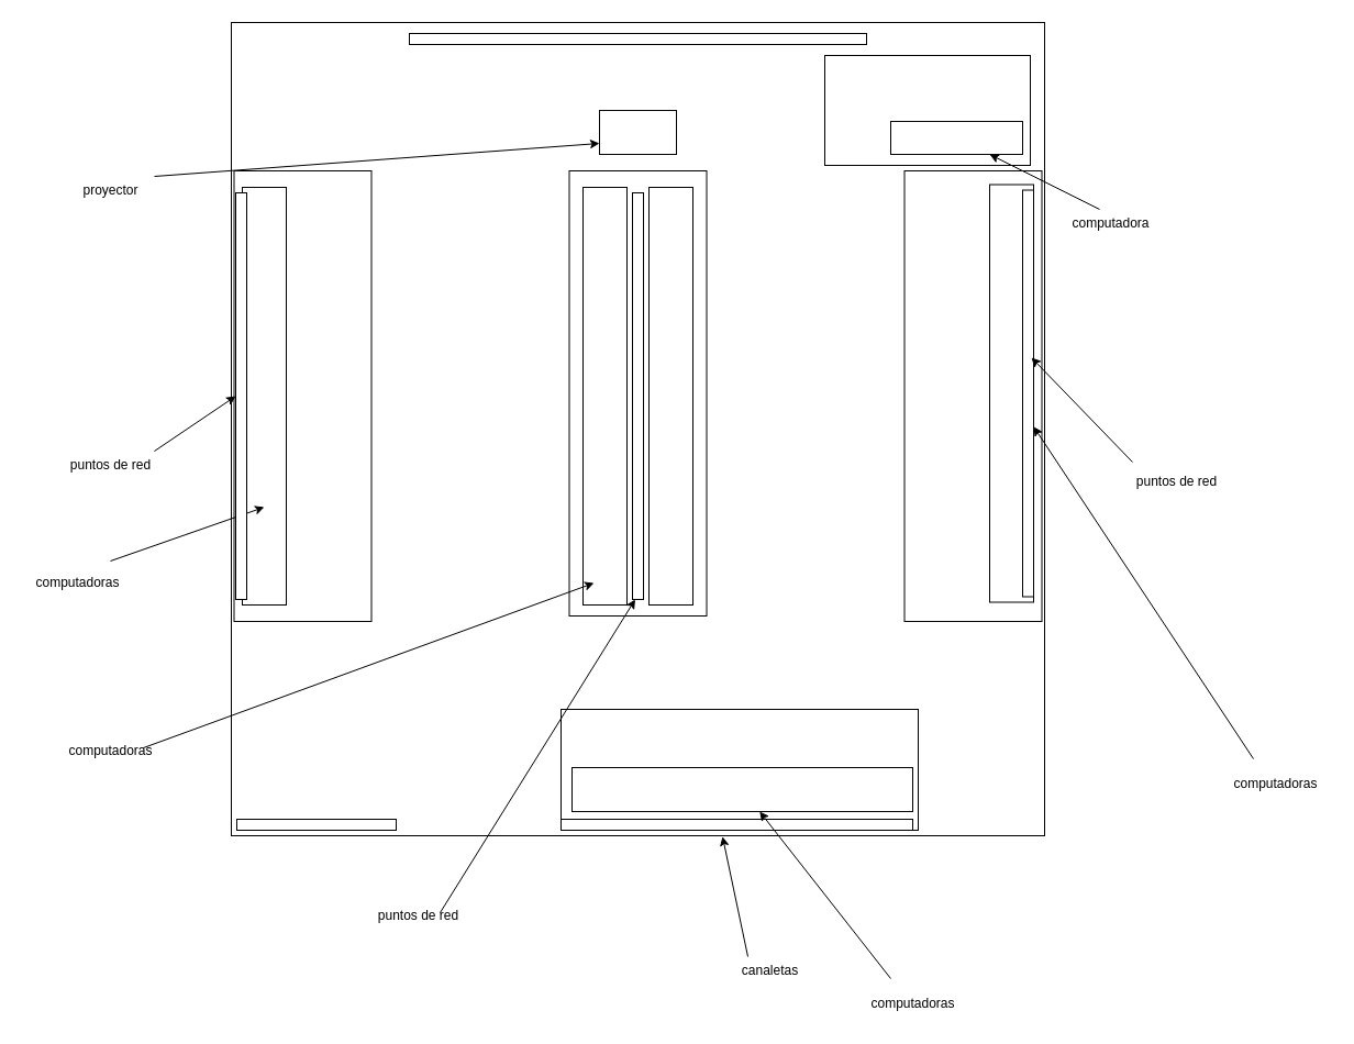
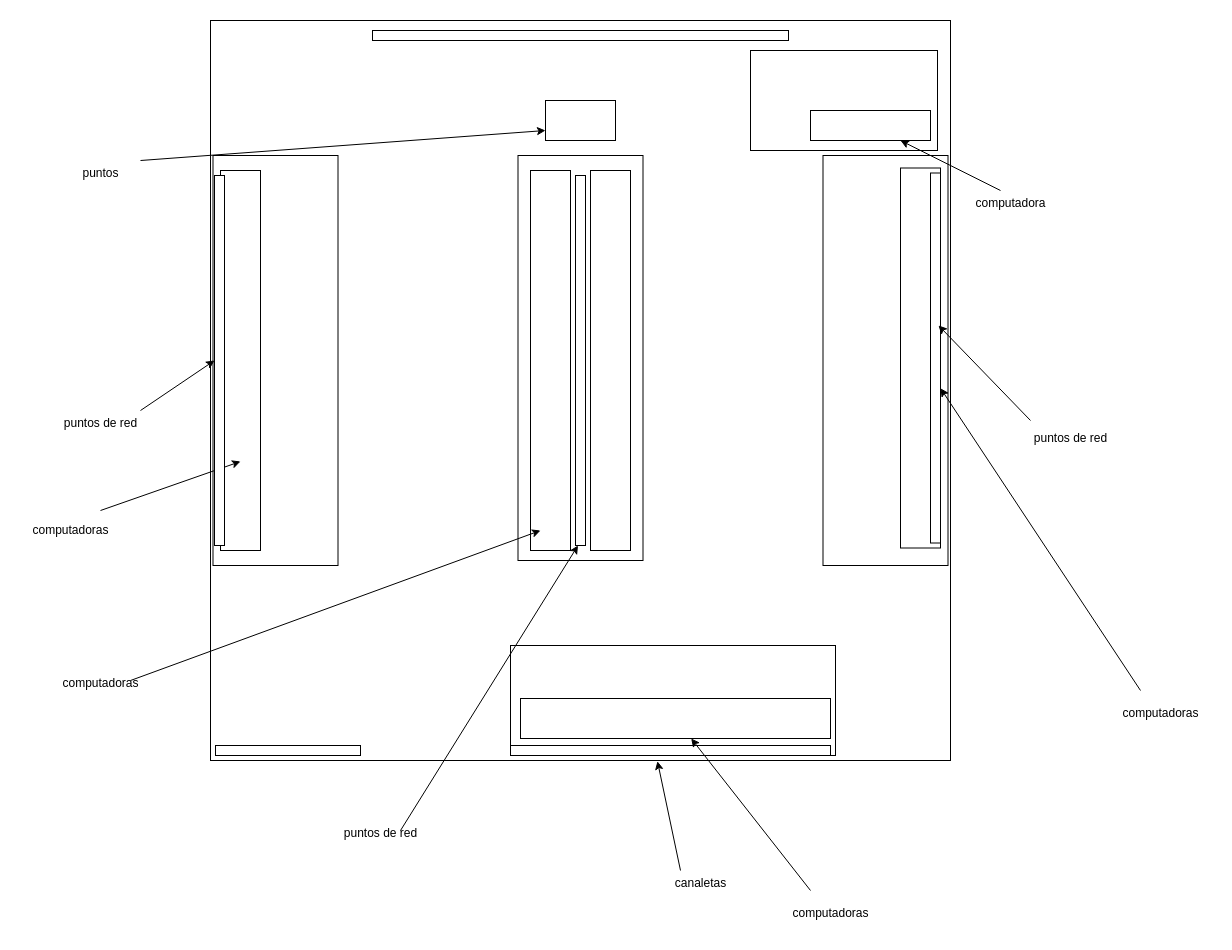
- <mxCell id="40" value="proyector" style="text;html=1;align=center;verticalAlign=middle;resizable=0;points=[];autosize=1;strokeColor=none;fillColor=none;" vertex="1" parent="1"><mxGeometry x="65" y="158" width="70" height="30" as="geometry" /></mxCell>
+ <mxCell id="40" value="puntos" style="text;html=1;align=center;verticalAlign=middle;resizable=0;points=[];autosize=1;strokeColor=none;fillColor=none;" vertex="1" parent="1"><mxGeometry x="65" y="158" width="70" height="30" as="geometry" /></mxCell>
